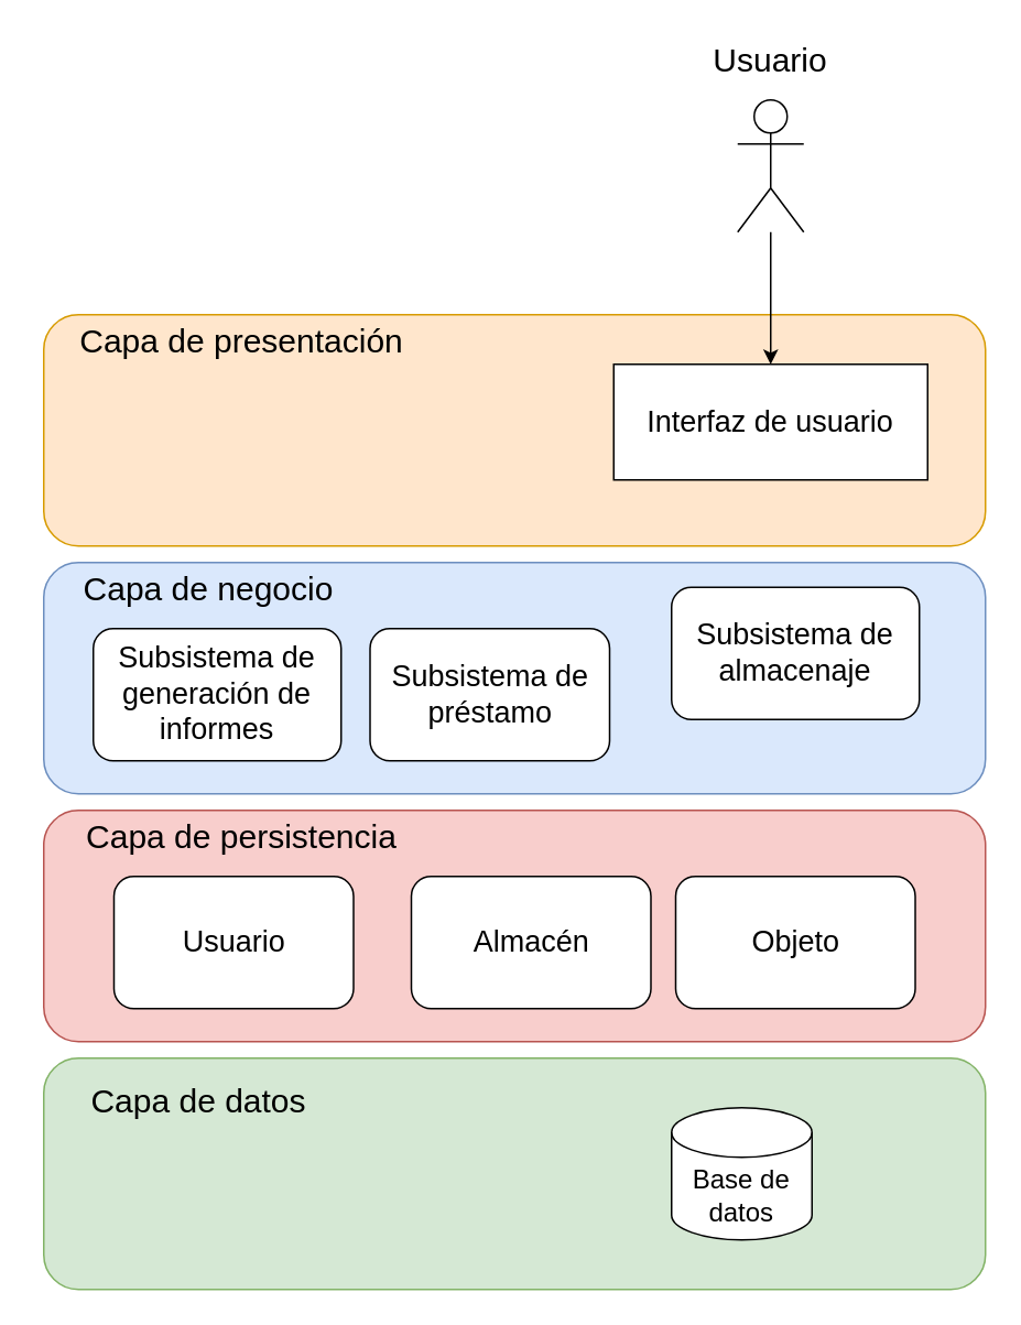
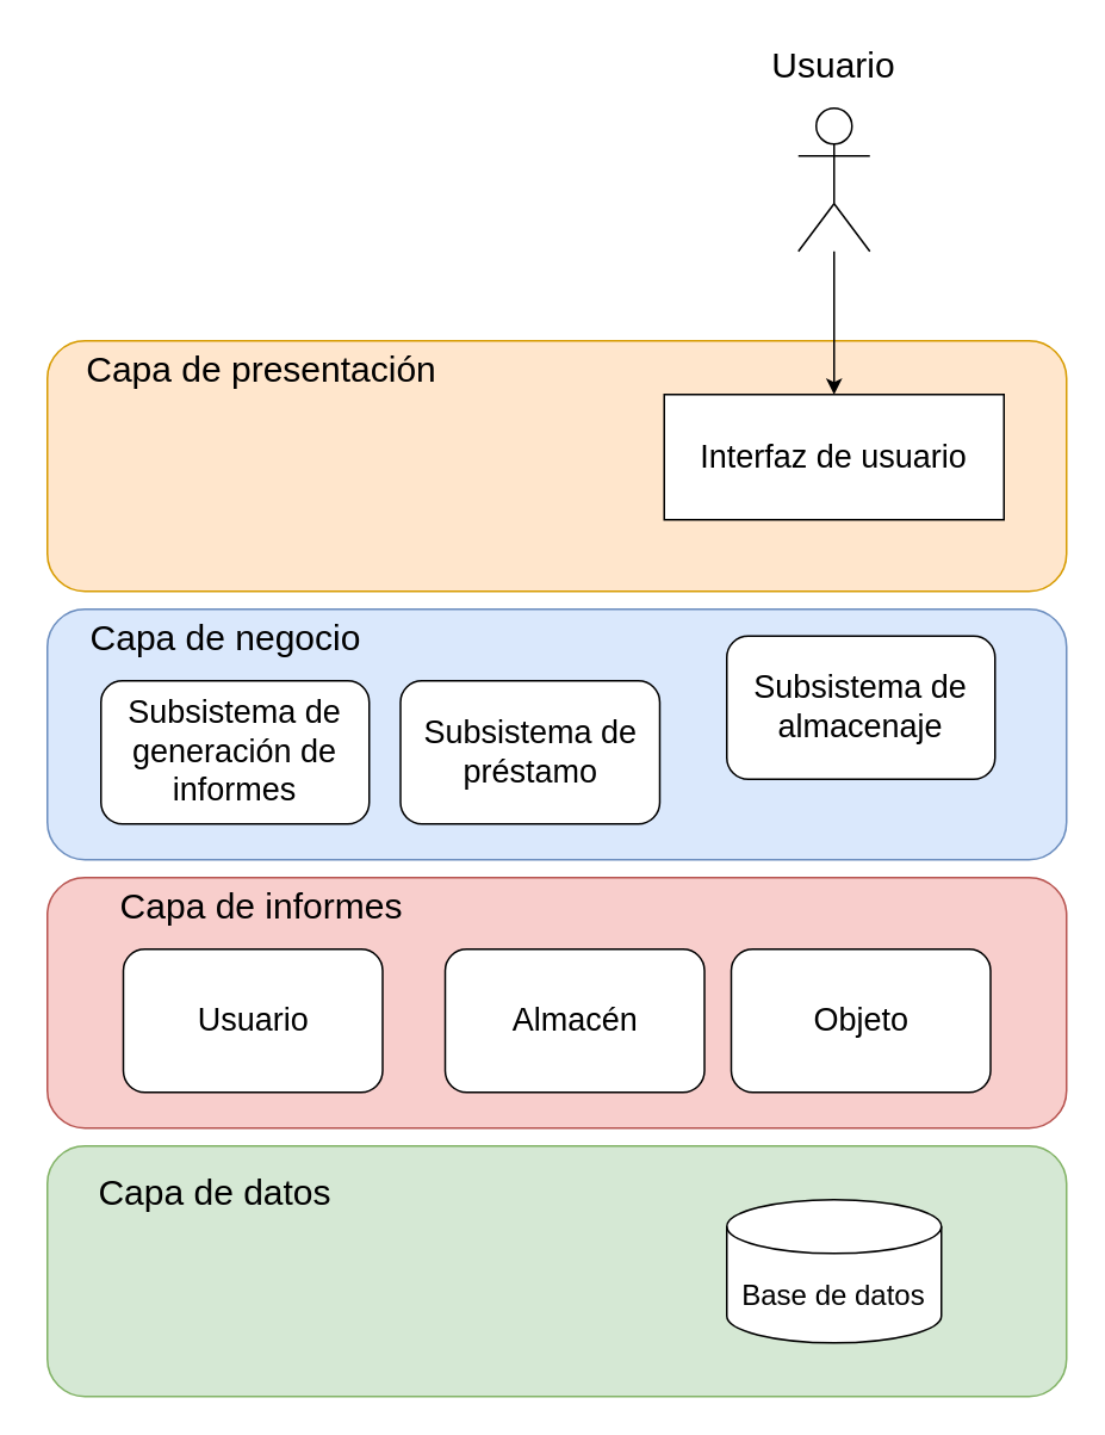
- <mxCell id="8" value="Capa de persistencia" style="text;html=1;align=center;verticalAlign=middle;whiteSpace=wrap;rounded=0;fontSize=20;" vertex="1" parent="1"><mxGeometry x="36" y="490" width="220" height="30" as="geometry" /></mxCell>
+ <mxCell id="8" value="Capa de informes" style="text;html=1;align=center;verticalAlign=middle;whiteSpace=wrap;rounded=0;fontSize=20;" vertex="1" parent="1"><mxGeometry x="36" y="490" width="220" height="30" as="geometry" /></mxCell>
- <mxCell id="14" value="Base de datos" style="shape=cylinder3;whiteSpace=wrap;html=1;boundedLbl=1;backgroundOutline=1;size=15;fontSize=16;" vertex="1" parent="1"><mxGeometry x="406" y="670" width="85" height="80" as="geometry" /></mxCell>
+ <mxCell id="14" value="Base de datos" style="shape=cylinder3;whiteSpace=wrap;html=1;boundedLbl=1;backgroundOutline=1;size=15;fontSize=16;" vertex="1" parent="1"><mxGeometry x="406" y="670" width="120" height="80" as="geometry" /></mxCell>
